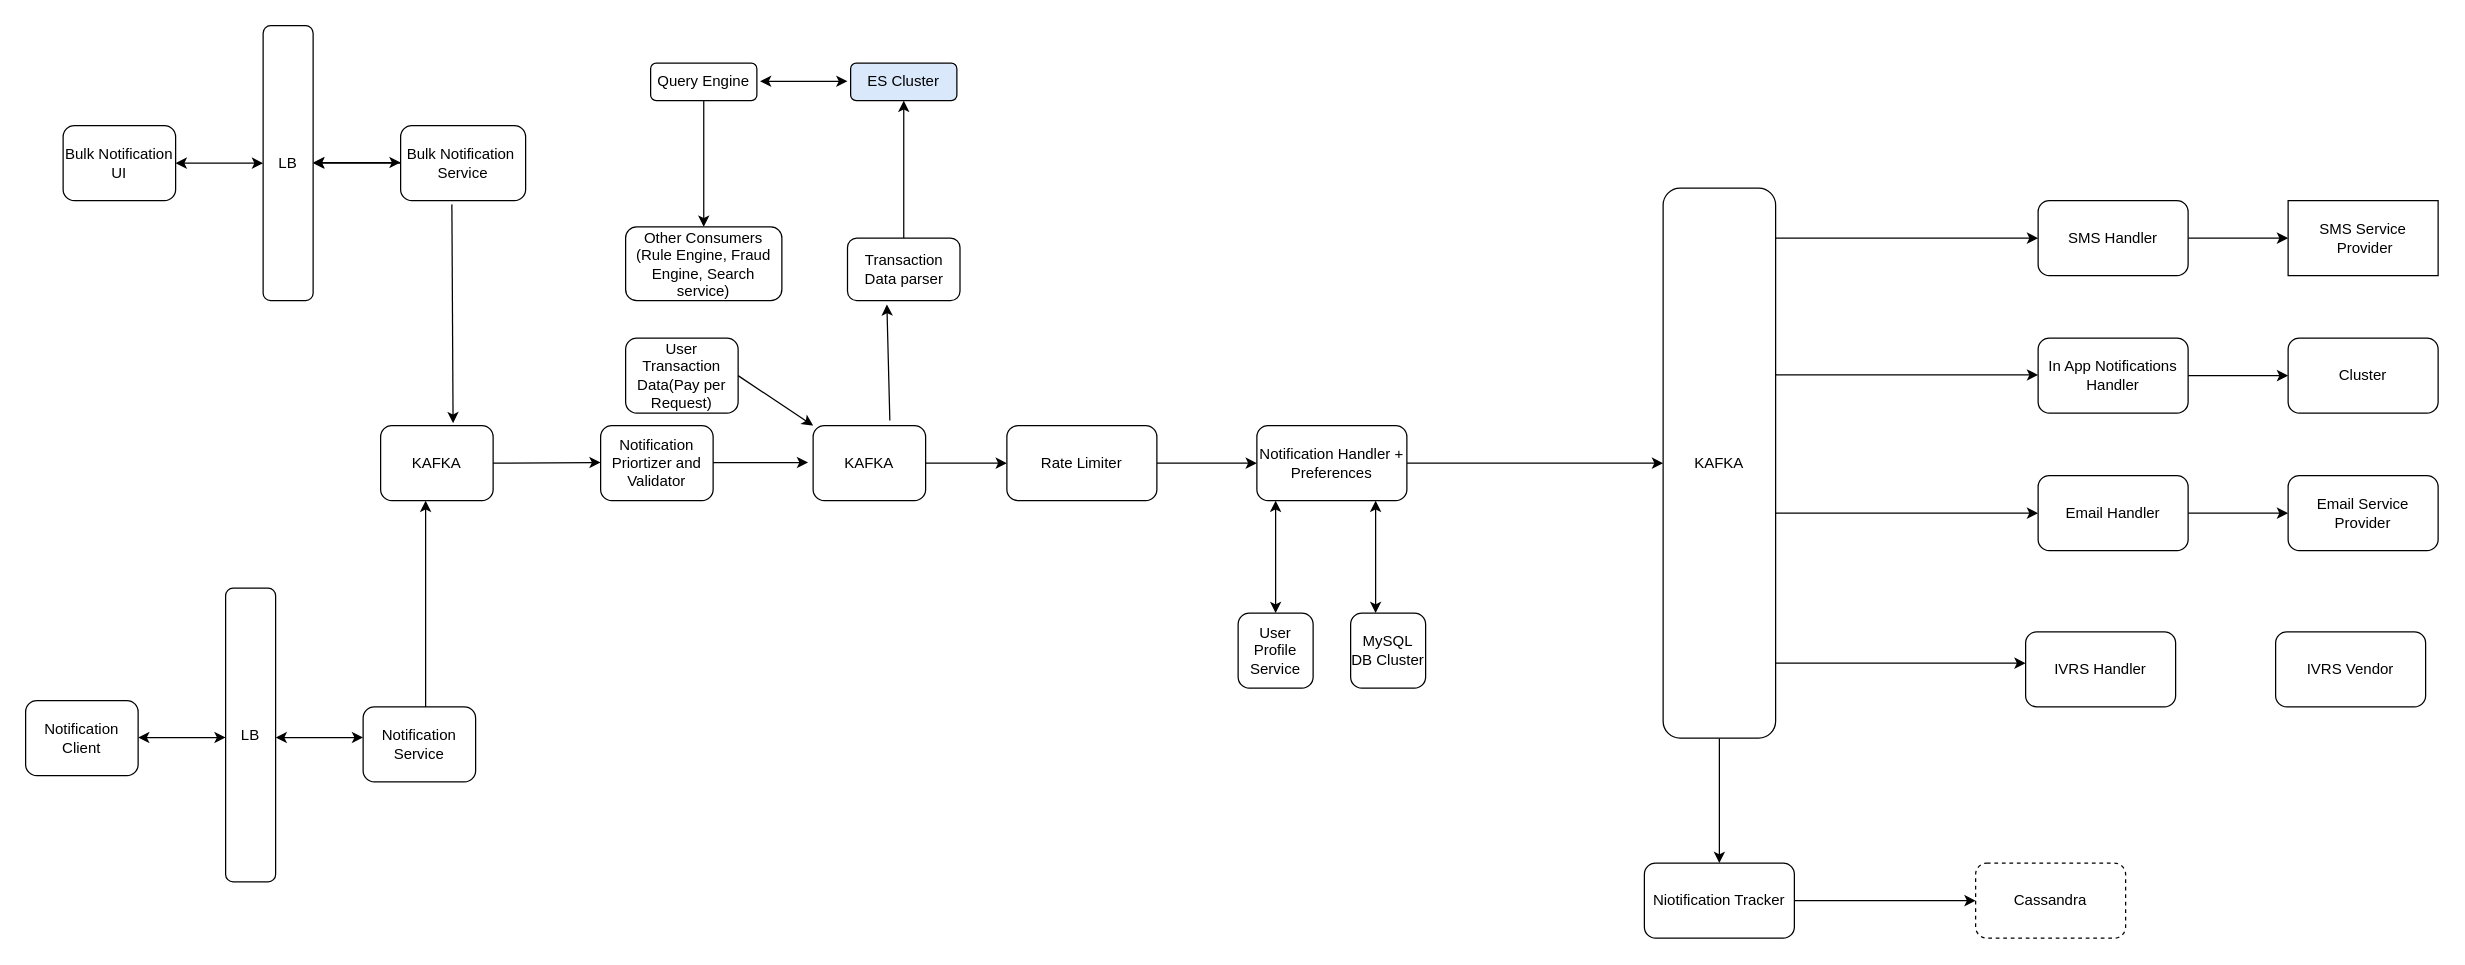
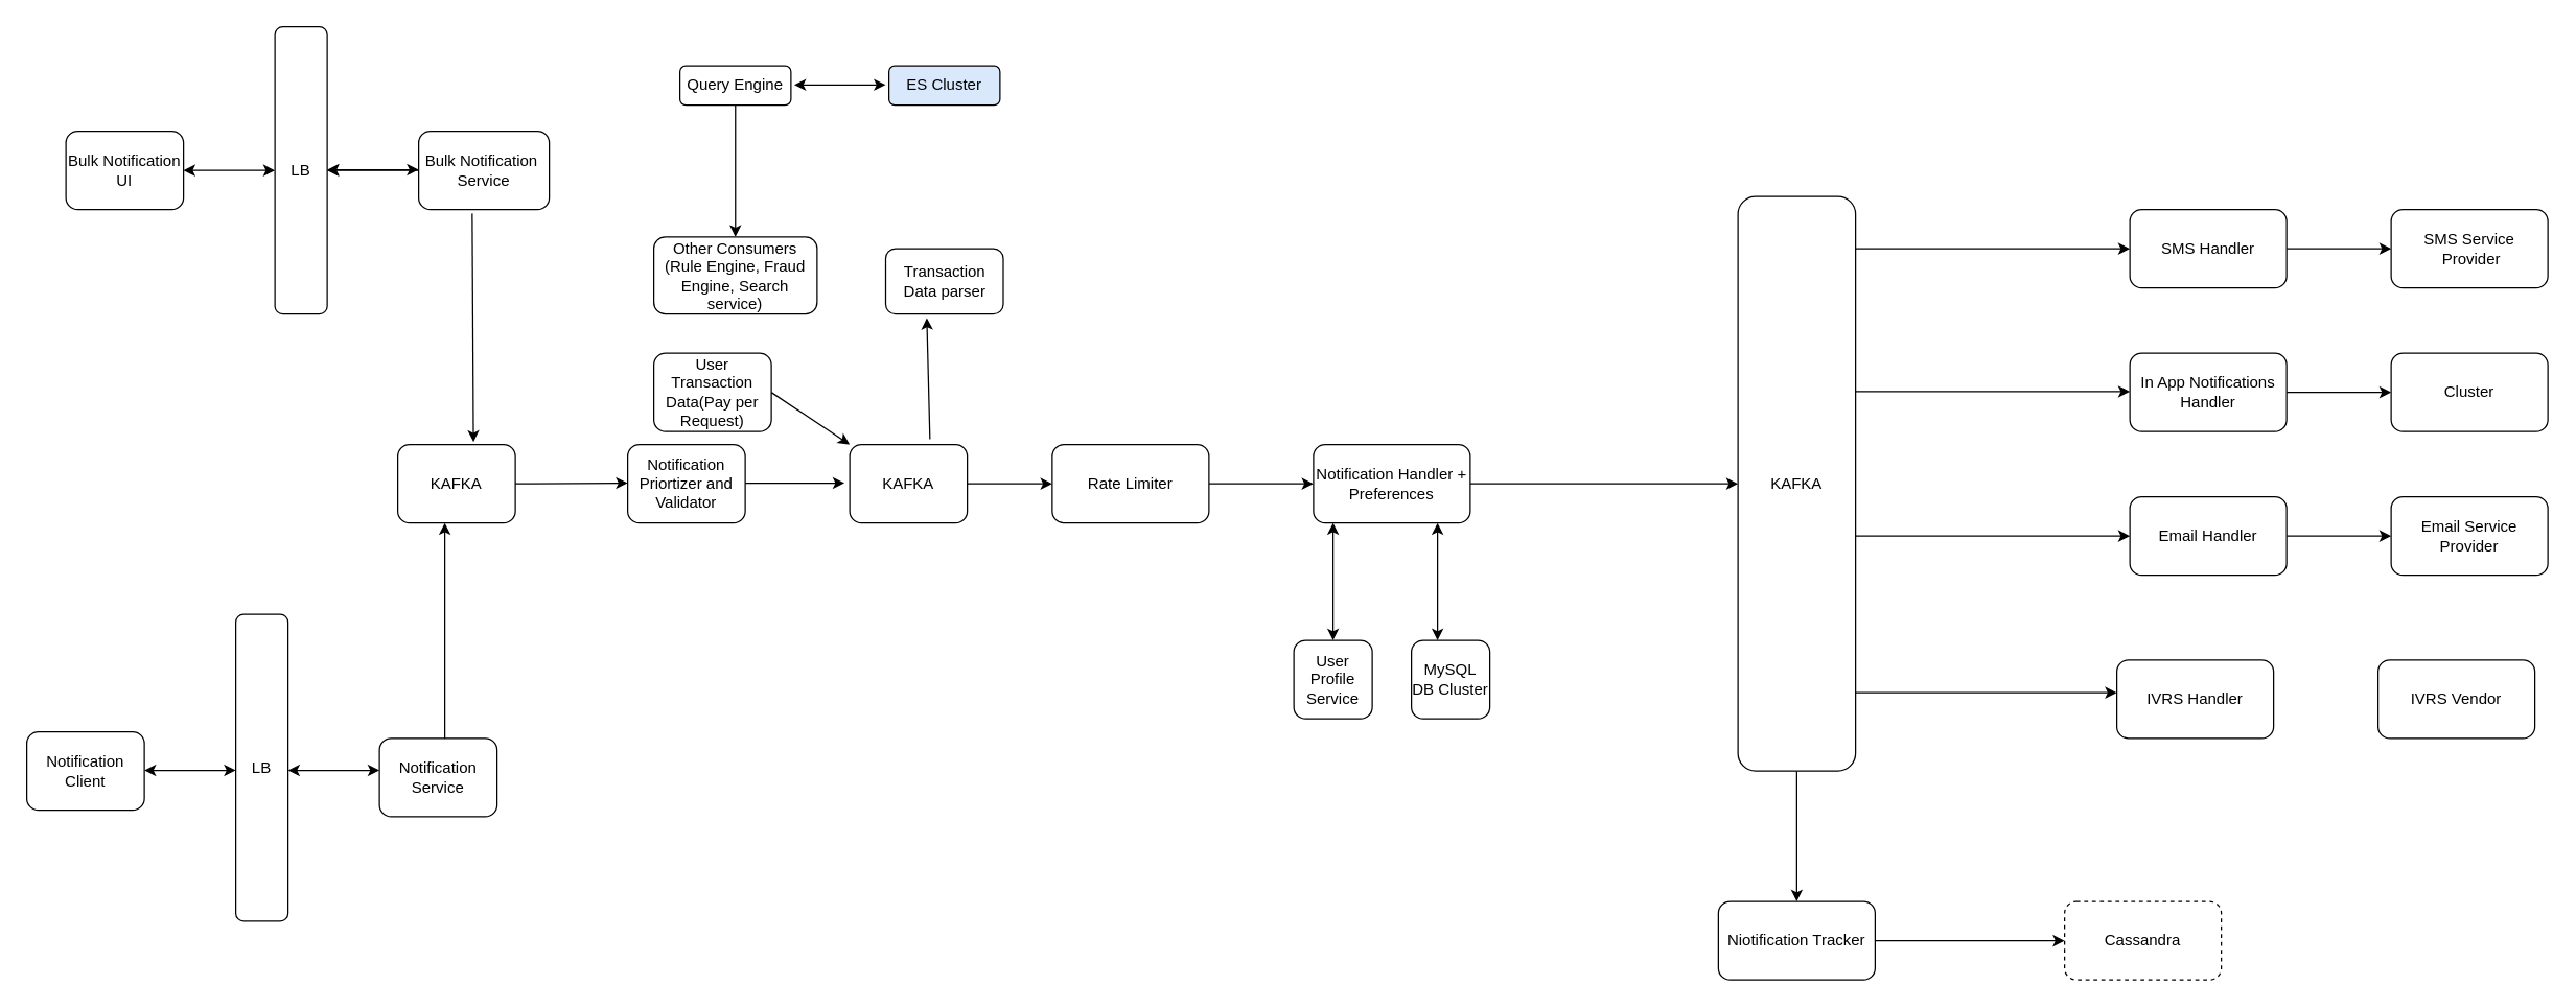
- <mxCell id="22" value="" style="edgeStyle=orthogonalEdgeStyle;rounded=0;orthogonalLoop=1;jettySize=auto;html=1;entryX=0.5;entryY=1;entryDx=0;entryDy=0;" edge="1" parent="1" source="23" target="24"><mxGeometry relative="1" as="geometry"><mxPoint x="723" y="150" as="targetPoint" /></mxGeometry></mxCell>
- <mxCell id="54" value="SMS Service&lt;br&gt;&amp;nbsp;Provider" style="whiteSpace=wrap;html=1;rounded=0;" vertex="1" parent="1"><mxGeometry x="1830" y="160" width="120" height="60" as="geometry" /></mxCell>
+ <mxCell id="54" value="SMS Service&lt;br&gt;&amp;nbsp;Provider" style="whiteSpace=wrap;html=1;rounded=1;" vertex="1" parent="1"><mxGeometry x="1830" y="160" width="120" height="60" as="geometry" /></mxCell>
